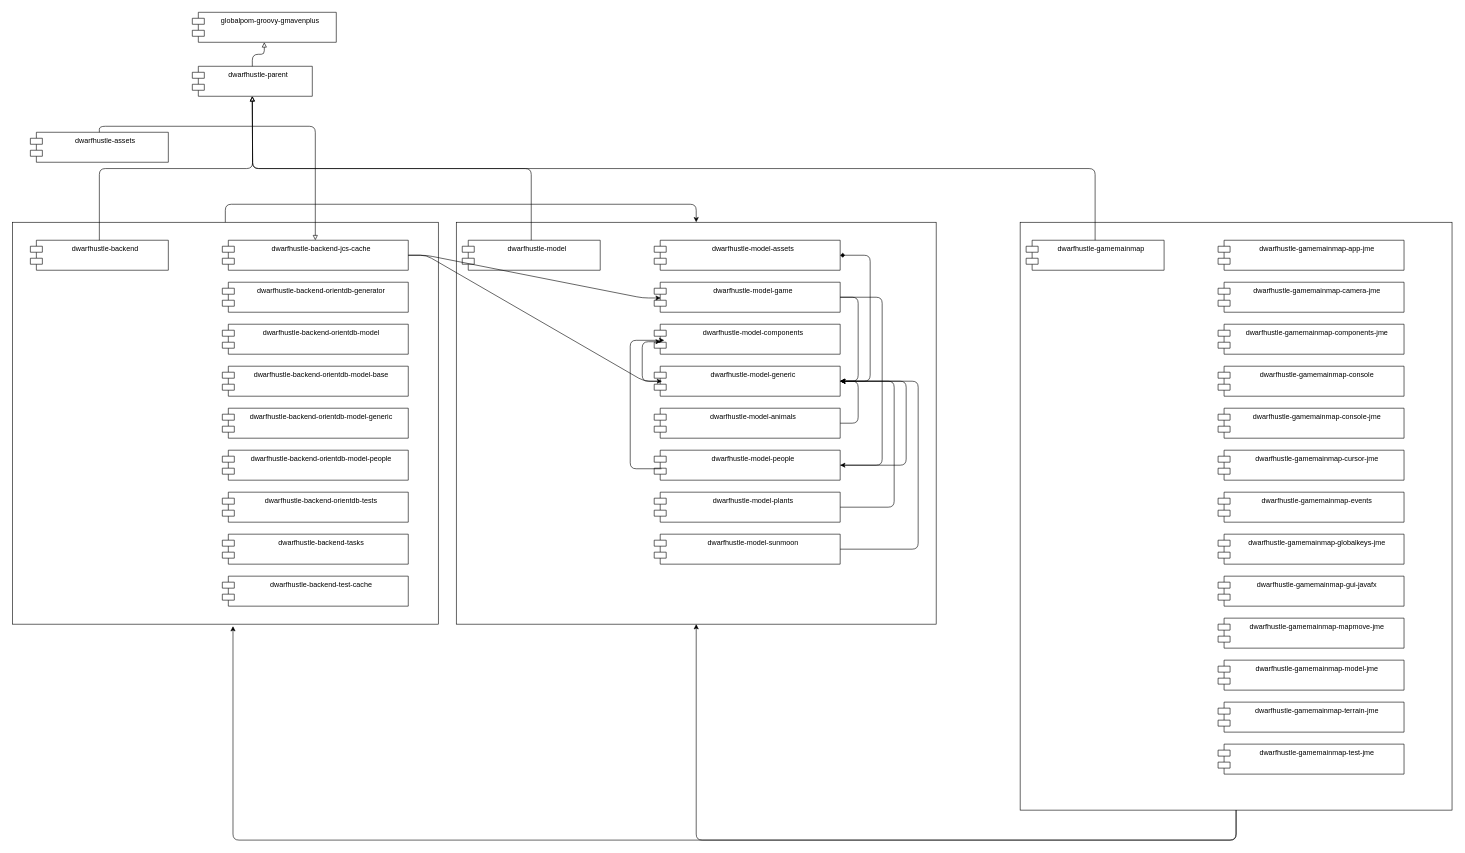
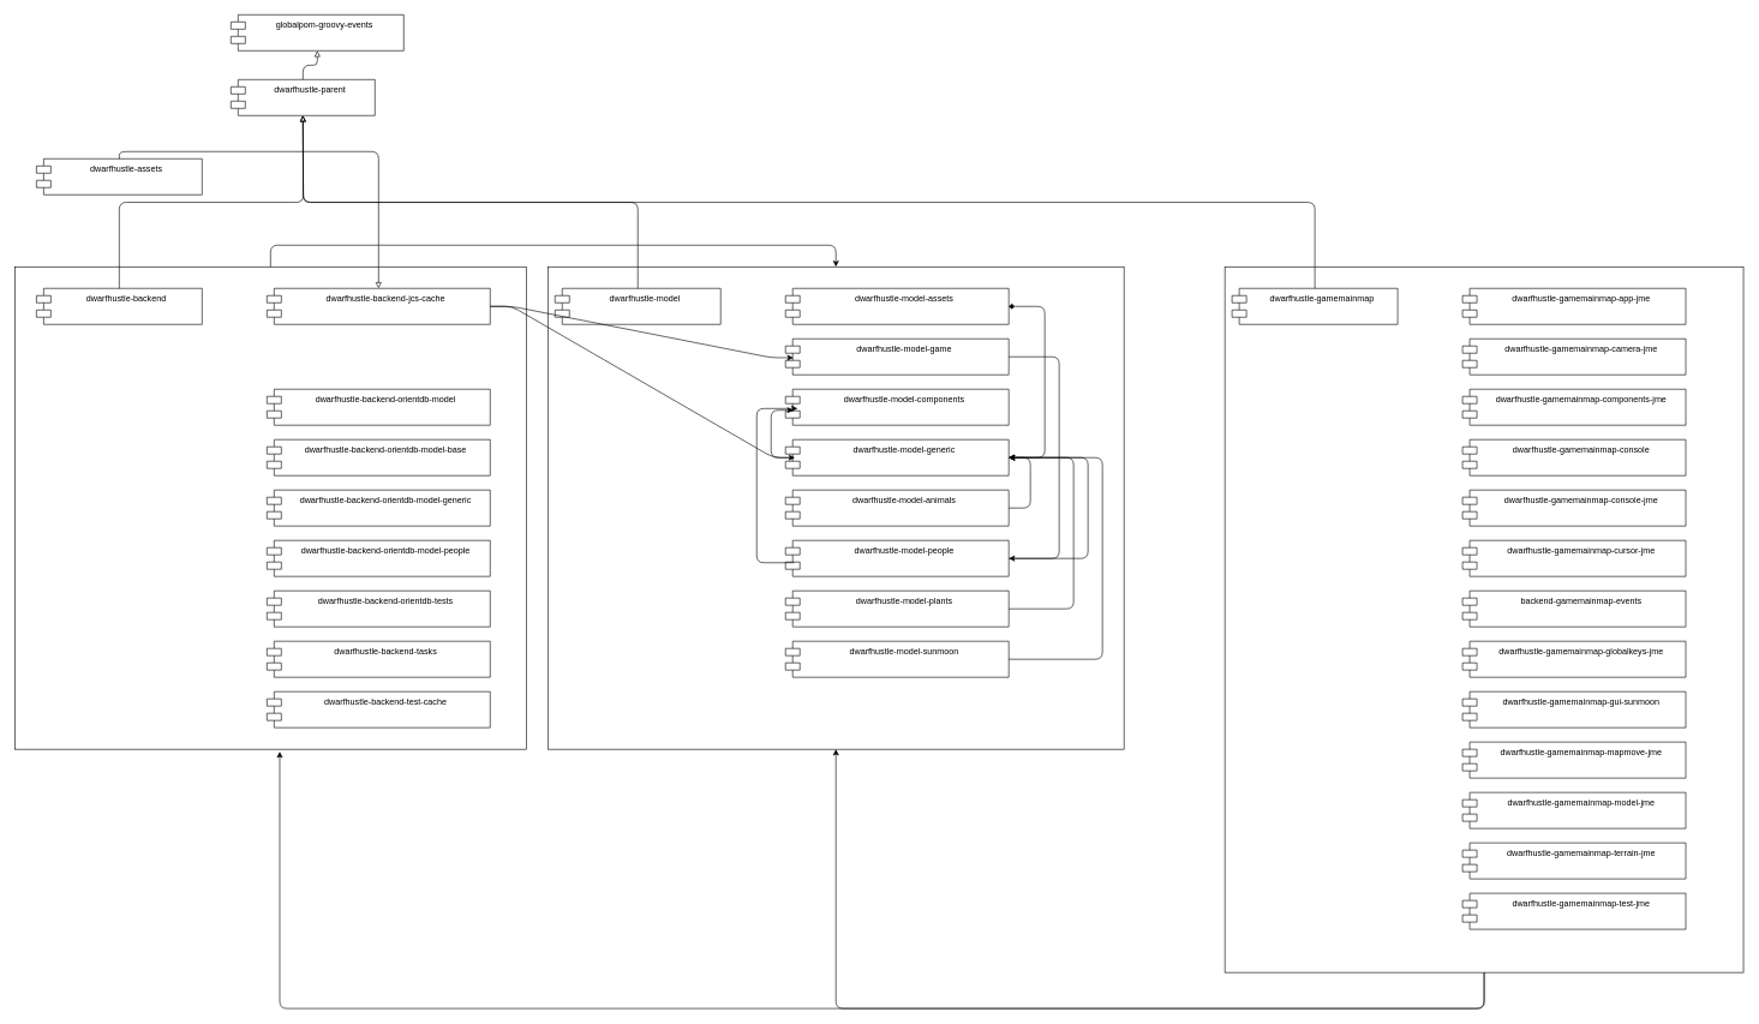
- <mxCell id="5" value="globalpom-groovy-gmavenplus" style="shape=module;align=left;spacingLeft=20;align=center;verticalAlign=top;" vertex="1" parent="1"><mxGeometry x="320" y="20" width="240" height="50" as="geometry" /></mxCell>
+ <mxCell id="5" value="globalpom-groovy-events" style="shape=module;align=left;spacingLeft=20;align=center;verticalAlign=top;" vertex="1" parent="1"><mxGeometry x="320" y="20" width="240" height="50" as="geometry" /></mxCell>
- <mxCell id="11" value="dwarfhustle-backend-orientdb-generator" style="shape=module;align=left;spacingLeft=20;align=center;verticalAlign=top;" vertex="1" parent="1"><mxGeometry x="370" y="470" width="310" height="50" as="geometry" /></mxCell>
- <mxCell id="50" value="" style="endArrow=classic;html=1;exitX=1;exitY=0.5;exitDx=0;exitDy=0;entryX=1;entryY=0.5;entryDx=0;entryDy=0;edgeStyle=entityRelationEdgeStyle;" edge="1" parent="1" source="20" target="22"><mxGeometry width="50" height="50" relative="1" as="geometry"><mxPoint x="1020" y="700" as="sourcePoint" /><mxPoint x="1070" y="650" as="targetPoint" /></mxGeometry></mxCell>
- <mxCell id="34" value="dwarfhustle-gamemainmap-events" style="shape=module;align=left;spacingLeft=20;align=center;verticalAlign=top;" vertex="1" parent="1"><mxGeometry x="2030" y="820" width="310" height="50" as="geometry" /></mxCell>
+ <mxCell id="34" value="backend-gamemainmap-events" style="shape=module;align=left;spacingLeft=20;align=center;verticalAlign=top;" vertex="1" parent="1"><mxGeometry x="2030" y="820" width="310" height="50" as="geometry" /></mxCell>
- <mxCell id="36" value="dwarfhustle-gamemainmap-gui-javafx" style="shape=module;align=left;spacingLeft=20;align=center;verticalAlign=top;" vertex="1" parent="1"><mxGeometry x="2030" y="960" width="310" height="50" as="geometry" /></mxCell>
+ <mxCell id="36" value="dwarfhustle-gamemainmap-gui-sunmoon" style="shape=module;align=left;spacingLeft=20;align=center;verticalAlign=top;" vertex="1" parent="1"><mxGeometry x="2030" y="960" width="310" height="50" as="geometry" /></mxCell>
